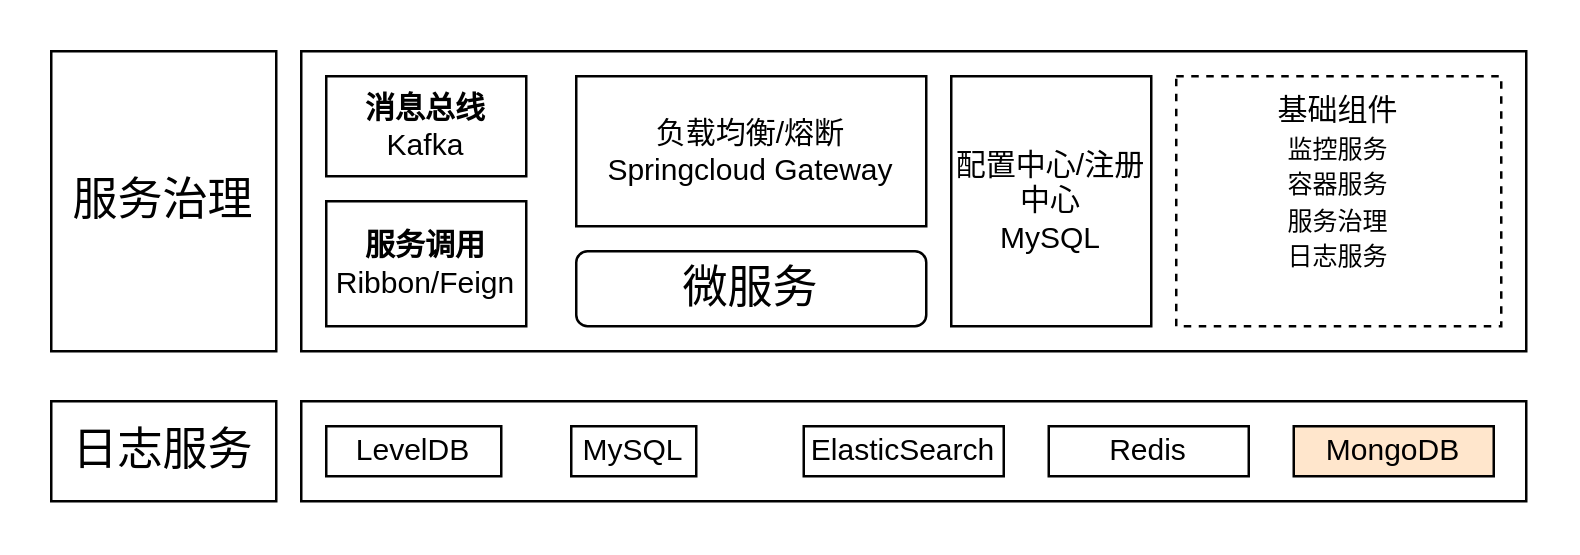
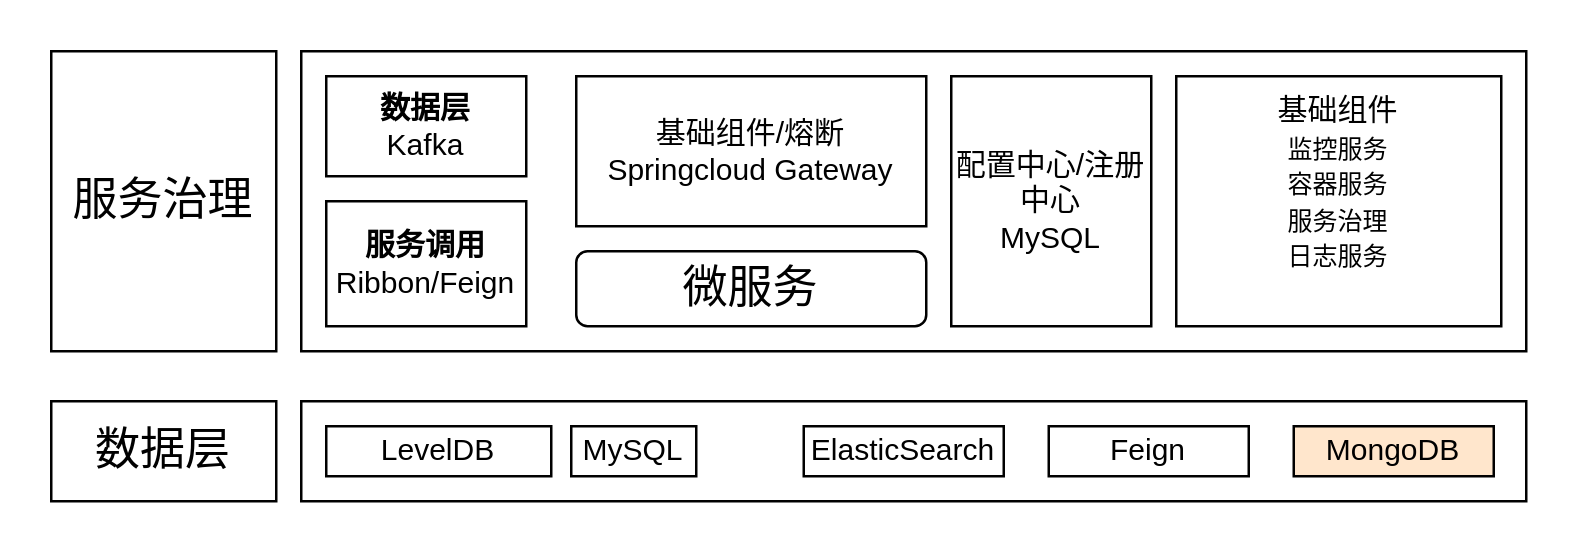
- <mxCell id="18" value="&lt;b&gt;消息总线&lt;/b&gt;&lt;br&gt;Kafka" style="rounded=0;whiteSpace=wrap;html=1;" vertex="1" parent="17"><mxGeometry width="80" height="40" as="geometry" /></mxCell>
+ <mxCell id="18" value="&lt;b&gt;数据层&lt;/b&gt;&lt;br&gt;Kafka" style="rounded=0;whiteSpace=wrap;html=1;" vertex="1" parent="17"><mxGeometry width="80" height="40" as="geometry" /></mxCell>
- <mxCell id="21" value="负载均衡/熔断&lt;div&gt;Springcloud Gateway&lt;/div&gt;" style="rounded=0;whiteSpace=wrap;html=1;" vertex="1" parent="20"><mxGeometry width="140" height="60" as="geometry" /></mxCell>
+ <mxCell id="21" value="基础组件/熔断&lt;div&gt;Springcloud Gateway&lt;/div&gt;" style="rounded=0;whiteSpace=wrap;html=1;" vertex="1" parent="20"><mxGeometry width="140" height="60" as="geometry" /></mxCell>
- <mxCell id="16" value="基础组件&lt;div style=&quot;&quot;&gt;&lt;font style=&quot;font-size: 10px;&quot;&gt;监控服务&lt;/font&gt;&lt;/div&gt;&lt;div style=&quot;&quot;&gt;&lt;span style=&quot;font-size: 10px;&quot;&gt;容器服务&lt;/span&gt;&lt;/div&gt;&lt;div style=&quot;&quot;&gt;&lt;span style=&quot;font-size: 10px;&quot;&gt;服务治理&lt;/span&gt;&lt;/div&gt;&lt;div style=&quot;&quot;&gt;&lt;span style=&quot;font-size: 10px;&quot;&gt;日志服务&lt;/span&gt;&lt;/div&gt;&lt;div&gt;&lt;br&gt;&lt;/div&gt;" style="rounded=0;whiteSpace=wrap;html=1;align=center;dashed=1;" vertex="1" parent="13"><mxGeometry x="350" y="10" width="130" height="100" as="geometry" /></mxCell>
+ <mxCell id="16" value="基础组件&lt;div style=&quot;&quot;&gt;&lt;font style=&quot;font-size: 10px;&quot;&gt;监控服务&lt;/font&gt;&lt;/div&gt;&lt;div style=&quot;&quot;&gt;&lt;span style=&quot;font-size: 10px;&quot;&gt;容器服务&lt;/span&gt;&lt;/div&gt;&lt;div style=&quot;&quot;&gt;&lt;span style=&quot;font-size: 10px;&quot;&gt;服务治理&lt;/span&gt;&lt;/div&gt;&lt;div style=&quot;&quot;&gt;&lt;span style=&quot;font-size: 10px;&quot;&gt;日志服务&lt;/span&gt;&lt;/div&gt;&lt;div&gt;&lt;br&gt;&lt;/div&gt;" style="rounded=0;whiteSpace=wrap;html=1;align=center;" vertex="1" parent="13"><mxGeometry x="350" y="10" width="130" height="100" as="geometry" /></mxCell>
- <mxCell id="3" value="&lt;font style=&quot;font-size: 18px;&quot;&gt;日志服务&lt;/font&gt;" style="rounded=0;whiteSpace=wrap;html=1;" vertex="1" parent="2"><mxGeometry width="90" height="40" as="geometry" /></mxCell>
+ <mxCell id="3" value="&lt;font style=&quot;font-size: 18px;&quot;&gt;数据层&lt;/font&gt;" style="rounded=0;whiteSpace=wrap;html=1;" vertex="1" parent="2"><mxGeometry width="90" height="40" as="geometry" /></mxCell>
- <mxCell id="6" value="LevelDB" style="rounded=0;whiteSpace=wrap;html=1;" vertex="1" parent="4"><mxGeometry x="10" y="10" width="70" height="20" as="geometry" /></mxCell>
+ <mxCell id="6" value="LevelDB" style="rounded=0;whiteSpace=wrap;html=1;" vertex="1" parent="4"><mxGeometry x="10" y="10" width="90" height="20" as="geometry" /></mxCell>
- <mxCell id="9" value="Redis" style="rounded=0;whiteSpace=wrap;html=1;" vertex="1" parent="4"><mxGeometry x="299" y="10" width="80" height="20" as="geometry" /></mxCell>
+ <mxCell id="9" value="Feign" style="rounded=0;whiteSpace=wrap;html=1;" vertex="1" parent="4"><mxGeometry x="299" y="10" width="80" height="20" as="geometry" /></mxCell>
